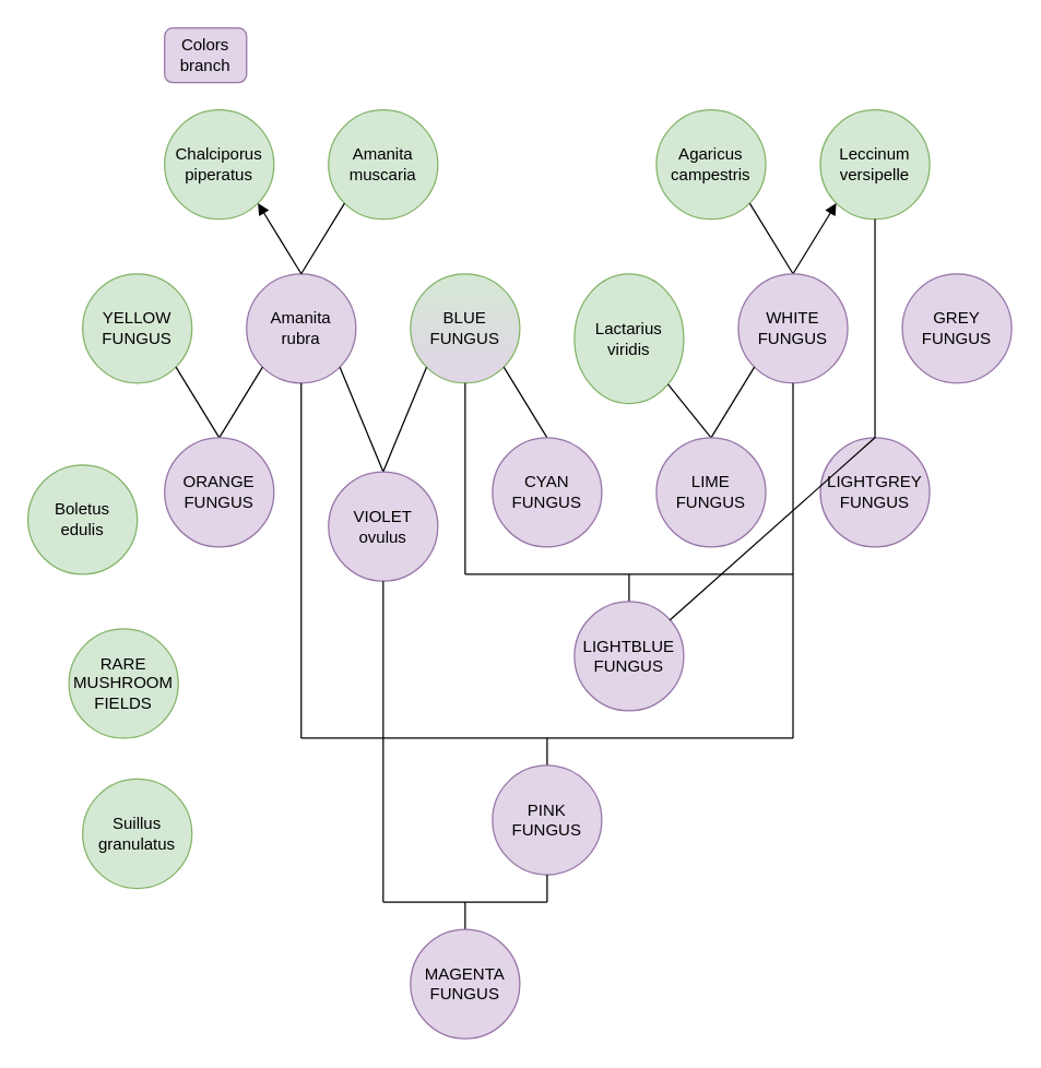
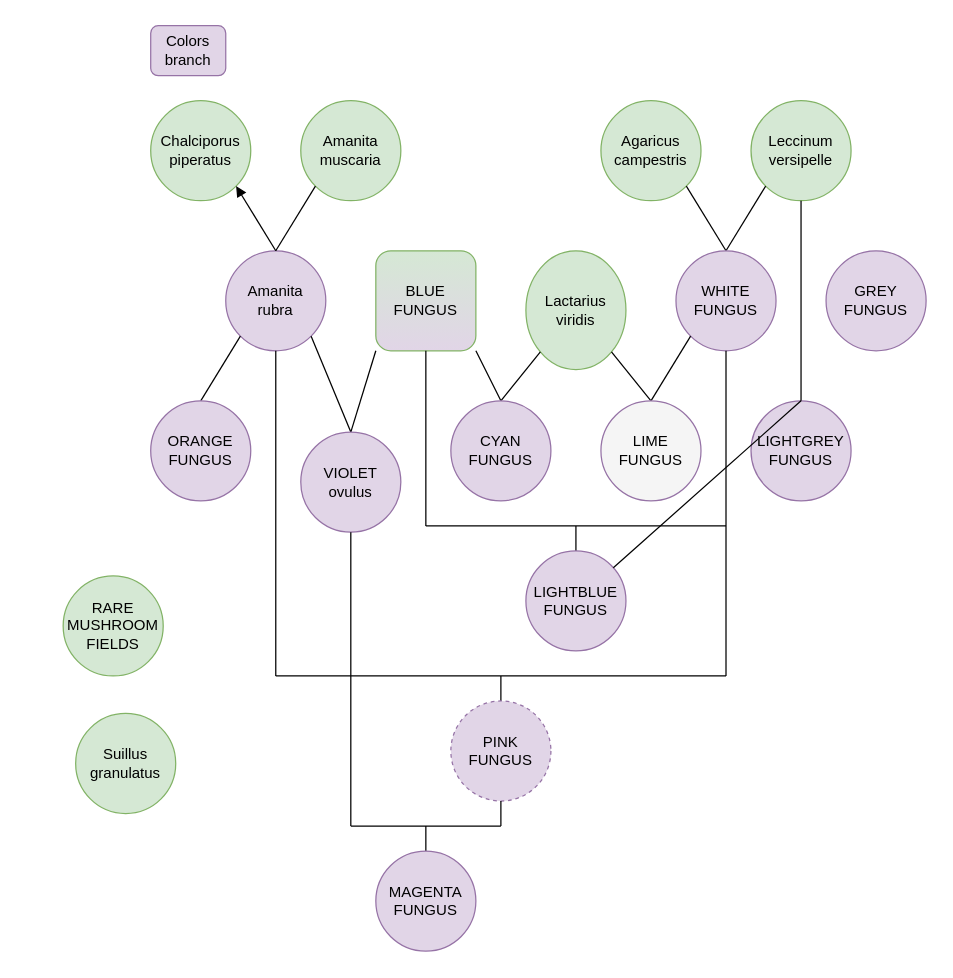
- <mxCell id="22" value="" style="endArrow=block;html=1;rounded=0;entryX=0;entryY=1;entryDx=0;entryDy=0;exitX=0.5;exitY=0;exitDx=0;exitDy=0;" parent="1" source="23" target="15" edge="1"><mxGeometry width="50" height="50" relative="1" as="geometry"><mxPoint x="640" y="180" as="sourcePoint" /><mxPoint x="611.716" y="148.284" as="targetPoint" /></mxGeometry></mxCell>
+ <mxCell id="22" value="" style="endArrow=none;html=1;rounded=0;entryX=0;entryY=1;entryDx=0;entryDy=0;exitX=0.5;exitY=0;exitDx=0;exitDy=0;" parent="1" source="23" target="15" edge="1"><mxGeometry width="50" height="50" relative="1" as="geometry"><mxPoint x="640" y="180" as="sourcePoint" /><mxPoint x="611.716" y="148.284" as="targetPoint" /></mxGeometry></mxCell>
- <mxCell id="7" value="YELLOW&lt;br&gt;FUNGUS" style="ellipse;whiteSpace=wrap;html=1;aspect=fixed;fillColor=#d5e8d4;strokeColor=#82b366;" parent="1" vertex="1"><mxGeometry x="60" y="200" width="80" height="80" as="geometry" /></mxCell>
- <mxCell id="11" value="BLUE&lt;br&gt;FUNGUS" style="ellipse;whiteSpace=wrap;html=1;aspect=fixed;fillColor=#e1d5e7;strokeColor=#82B366;gradientDirection=north;gradientColor=#D5E8D4;" parent="1" vertex="1"><mxGeometry x="300" y="200" width="80" height="80" as="geometry" /></mxCell>
+ <mxCell id="11" value="BLUE&lt;br&gt;FUNGUS" style="whiteSpace=wrap;html=1;aspect=fixed;fillColor=#e1d5e7;strokeColor=#82B366;gradientDirection=north;gradientColor=#D5E8D4;rounded=1;" parent="1" vertex="1"><mxGeometry x="300" y="200" width="80" height="80" as="geometry" /></mxCell>
- <mxCell id="8" value="" style="endArrow=none;html=1;rounded=0;entryX=1;entryY=1;entryDx=0;entryDy=0;exitX=0.5;exitY=0;exitDx=0;exitDy=0;" parent="1" source="10" target="7" edge="1"><mxGeometry width="50" height="50" relative="1" as="geometry"><mxPoint x="60" y="320" as="sourcePoint" /><mxPoint x="100" y="200" as="targetPoint" /></mxGeometry></mxCell>
+ <mxCell id="17" value="" style="endArrow=none;html=1;rounded=0;entryX=0;entryY=1;entryDx=0;entryDy=0;exitX=0.5;exitY=0;exitDx=0;exitDy=0;" parent="1" source="19" target="16" edge="1"><mxGeometry width="50" height="50" relative="1" as="geometry"><mxPoint x="370" y="310" as="sourcePoint" /><mxPoint x="420" y="260" as="targetPoint" /></mxGeometry></mxCell>
- <mxCell id="26" value="LIME&lt;br&gt;FUNGUS" style="ellipse;whiteSpace=wrap;html=1;aspect=fixed;fillColor=#e1d5e7;strokeColor=#9673a6;" parent="1" vertex="1"><mxGeometry x="480" y="320" width="80" height="80" as="geometry" /></mxCell>
+ <mxCell id="26" value="LIME&lt;br&gt;FUNGUS" style="ellipse;whiteSpace=wrap;html=1;aspect=fixed;fillColor=#f5f5f5;strokeColor=#9673a6;" parent="1" vertex="1"><mxGeometry x="480" y="320" width="80" height="80" as="geometry" /></mxCell>
- <mxCell id="47" value="Boletus&lt;br&gt;edulis" style="ellipse;whiteSpace=wrap;html=1;aspect=fixed;fillColor=#d5e8d4;strokeColor=#82b366;" parent="1" vertex="1"><mxGeometry y="340" width="80" height="80" as="geometry" x="20" /></mxCell>
- <mxCell id="35" value="PINK&lt;br&gt;FUNGUS" style="ellipse;whiteSpace=wrap;html=1;aspect=fixed;fillColor=#e1d5e7;strokeColor=#9673a6;" parent="1" vertex="1"><mxGeometry x="360" y="560" width="80" height="80" as="geometry" /></mxCell>
+ <mxCell id="35" value="PINK&lt;br&gt;FUNGUS" style="ellipse;whiteSpace=wrap;html=1;aspect=fixed;fillColor=#e1d5e7;strokeColor=#9673a6;dashed=1;" parent="1" vertex="1"><mxGeometry x="360" y="560" width="80" height="80" as="geometry" /></mxCell>
